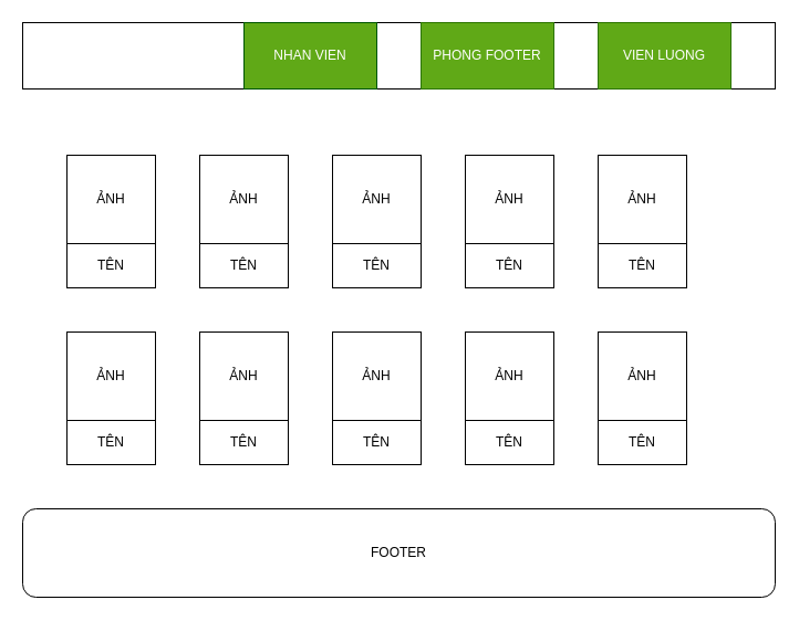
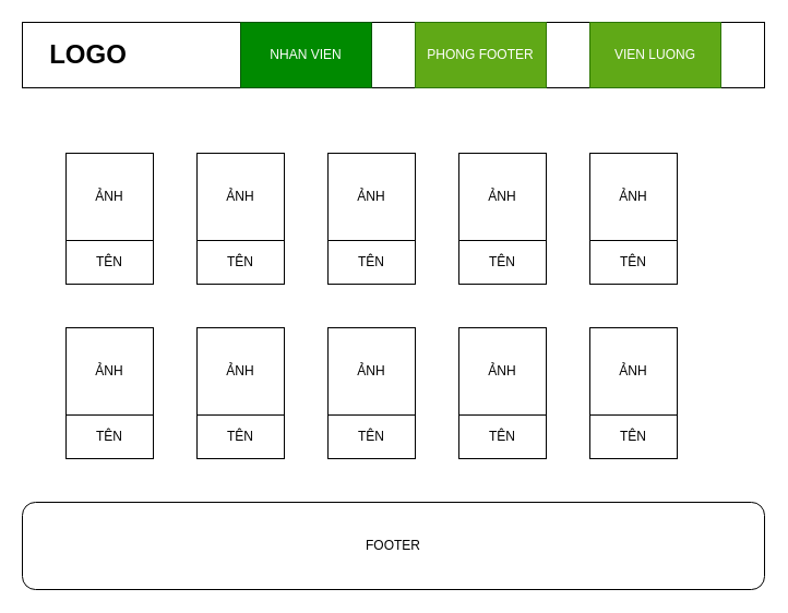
+ <mxCell id="3" value="LOGO" style="text;strokeColor=none;fillColor=none;html=1;fontSize=24;fontStyle=1;verticalAlign=middle;align=center;" vertex="1" parent="1"><mxGeometry x="30" y="30" width="100" height="40" as="geometry" /></mxCell>
- <mxCell id="4" value="NHAN VIEN" style="rounded=0;whiteSpace=wrap;html=1;fillColor=#60a917;fontColor=#ffffff;strokeColor=#005700;" vertex="1" parent="1"><mxGeometry x="220" y="20" width="120" height="60" as="geometry" /></mxCell>
+ <mxCell id="4" value="NHAN VIEN" style="rounded=0;whiteSpace=wrap;html=1;fillColor=#008a00;fontColor=#ffffff;strokeColor=#005700;" vertex="1" parent="1"><mxGeometry x="220" y="20" width="120" height="60" as="geometry" /></mxCell>
